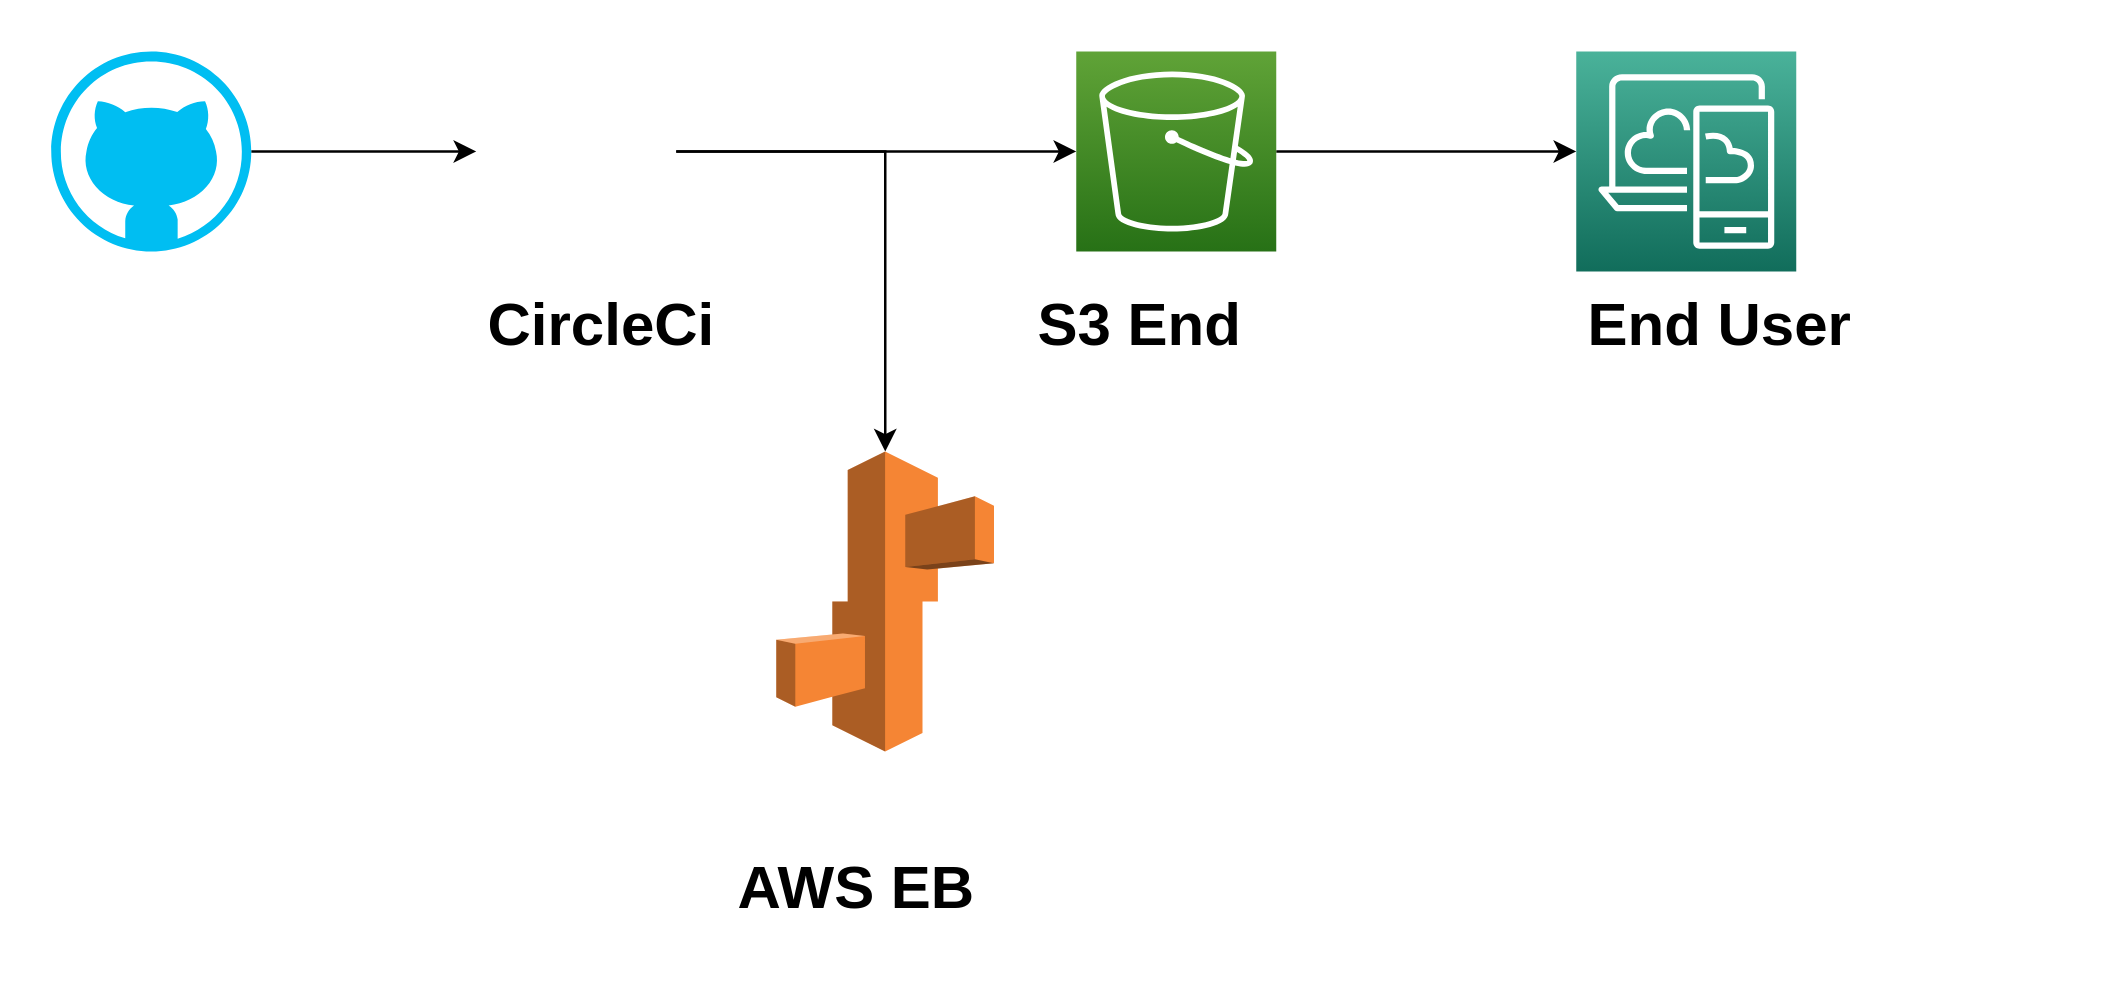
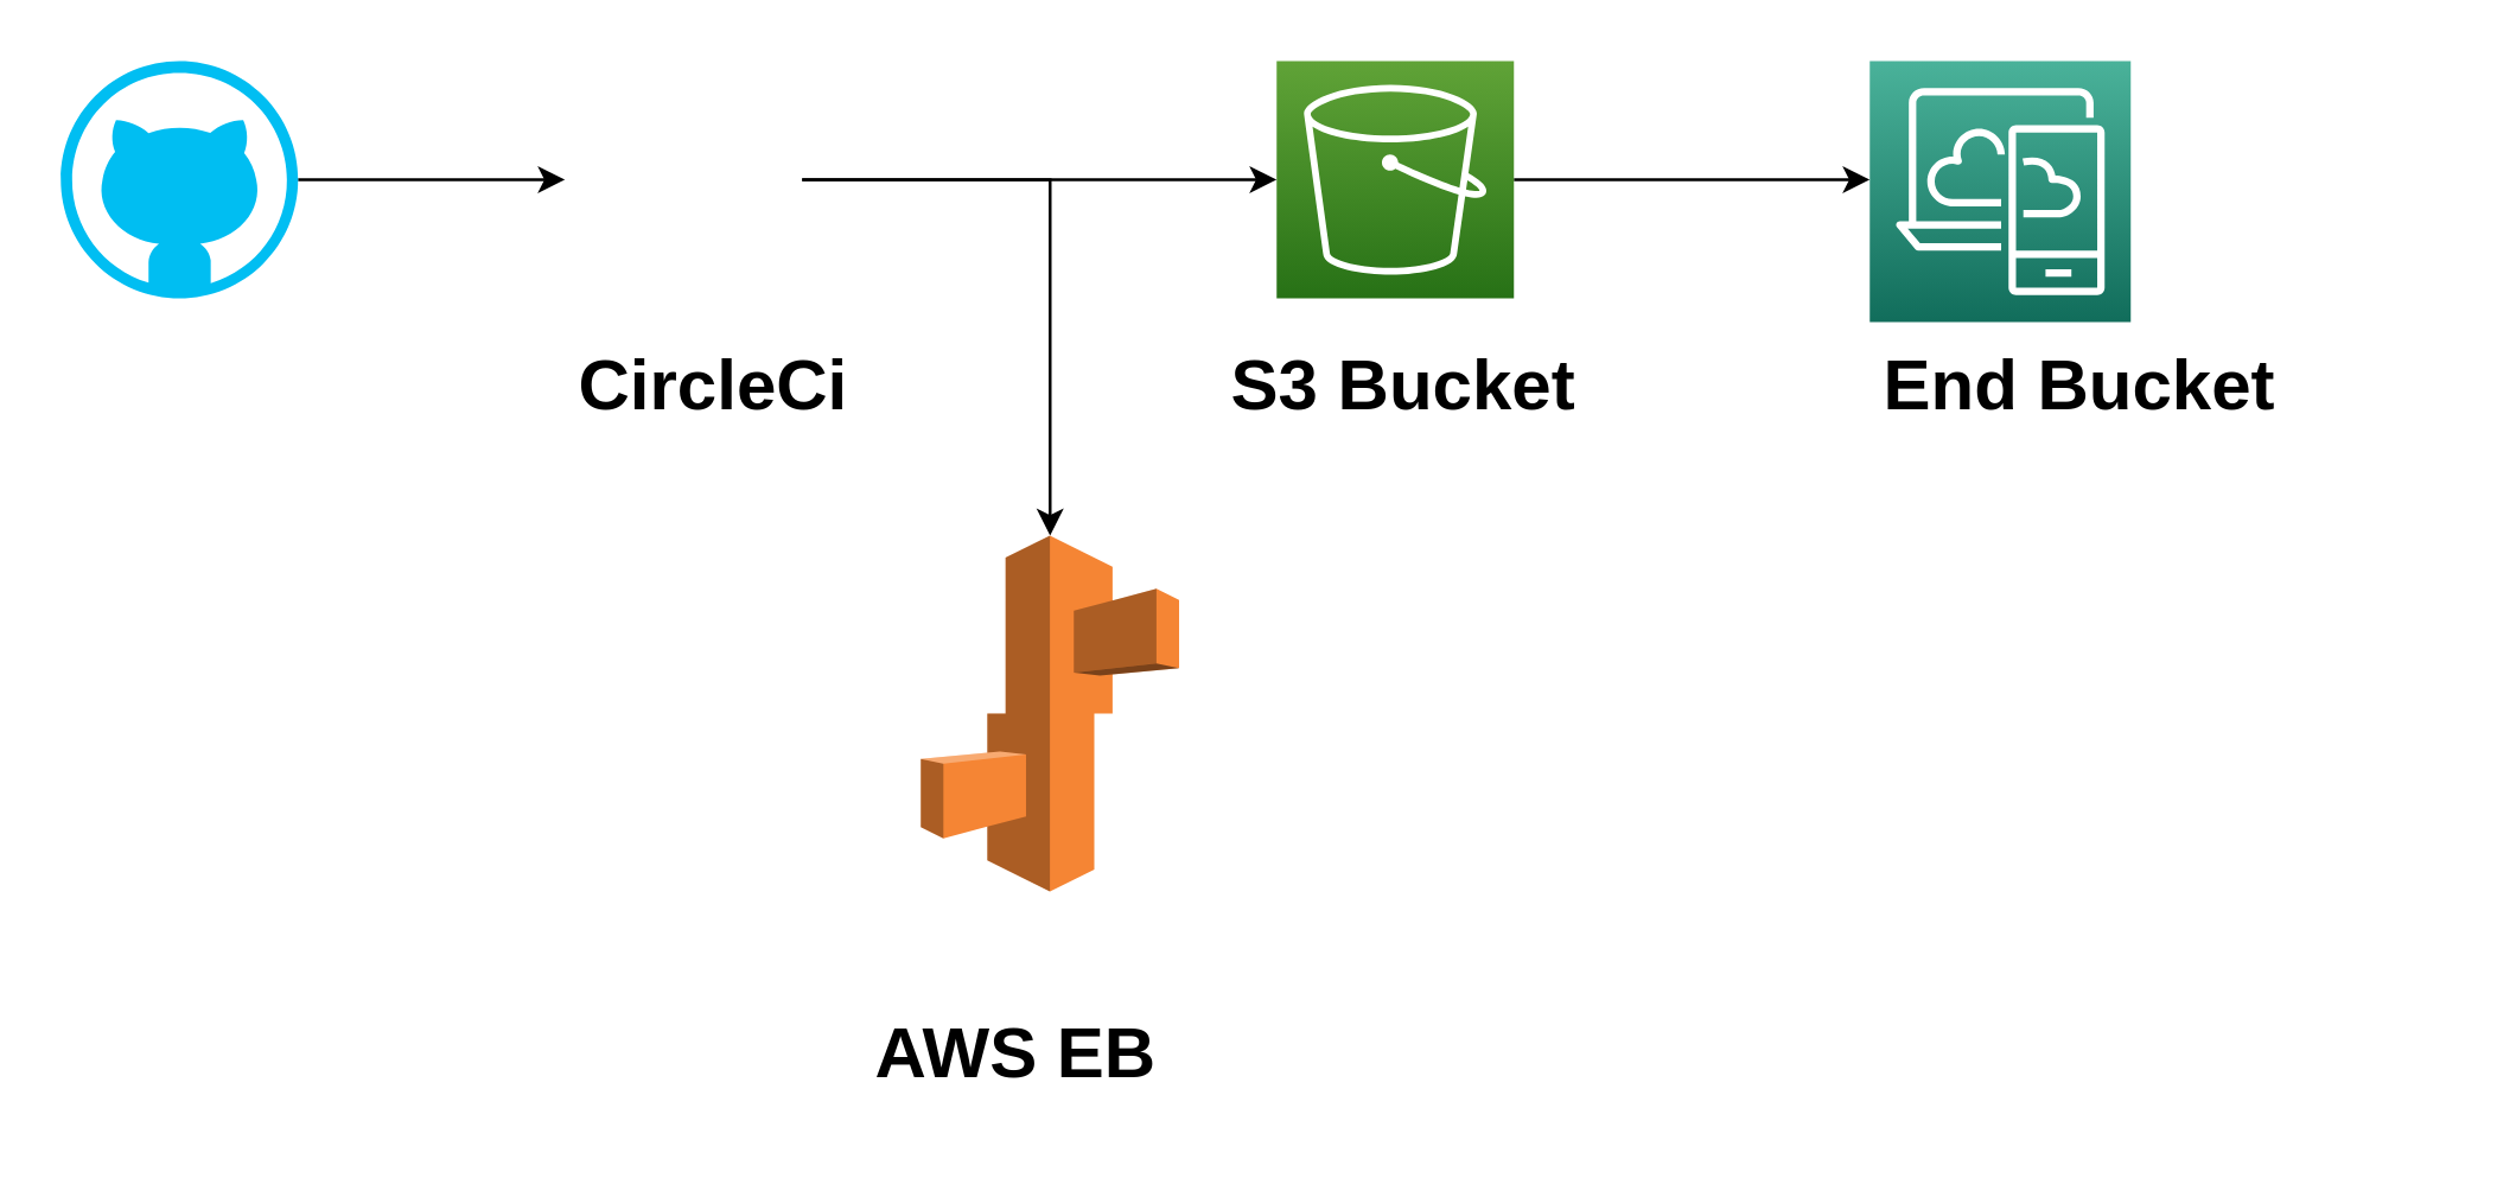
- <mxCell id="10" value="&lt;h1&gt;S3 End&lt;br&gt;&lt;/h1&gt;" style="text;html=1;strokeColor=none;fillColor=none;spacing=5;spacingTop=-20;whiteSpace=wrap;overflow=hidden;rounded=0;" vertex="1" parent="1"><mxGeometry x="410" y="110" width="190" height="40" as="geometry" /></mxCell>
+ <mxCell id="10" value="&lt;h1&gt;S3 Bucket&lt;br&gt;&lt;/h1&gt;" style="text;html=1;strokeColor=none;fillColor=none;spacing=5;spacingTop=-20;whiteSpace=wrap;overflow=hidden;rounded=0;" vertex="1" parent="1"><mxGeometry x="410" y="110" width="190" height="40" as="geometry" /></mxCell>
- <mxCell id="14" value="&lt;h1&gt;End User&lt;br&gt;&lt;/h1&gt;" style="text;html=1;strokeColor=none;fillColor=none;spacing=5;spacingTop=-20;whiteSpace=wrap;overflow=hidden;rounded=0;" vertex="1" parent="1"><mxGeometry x="630" y="110" width="190" height="40" as="geometry" /></mxCell>
+ <mxCell id="14" value="&lt;h1&gt;End Bucket&lt;br&gt;&lt;/h1&gt;" style="text;html=1;strokeColor=none;fillColor=none;spacing=5;spacingTop=-20;whiteSpace=wrap;overflow=hidden;rounded=0;" vertex="1" parent="1"><mxGeometry x="630" y="110" width="190" height="40" as="geometry" /></mxCell>
